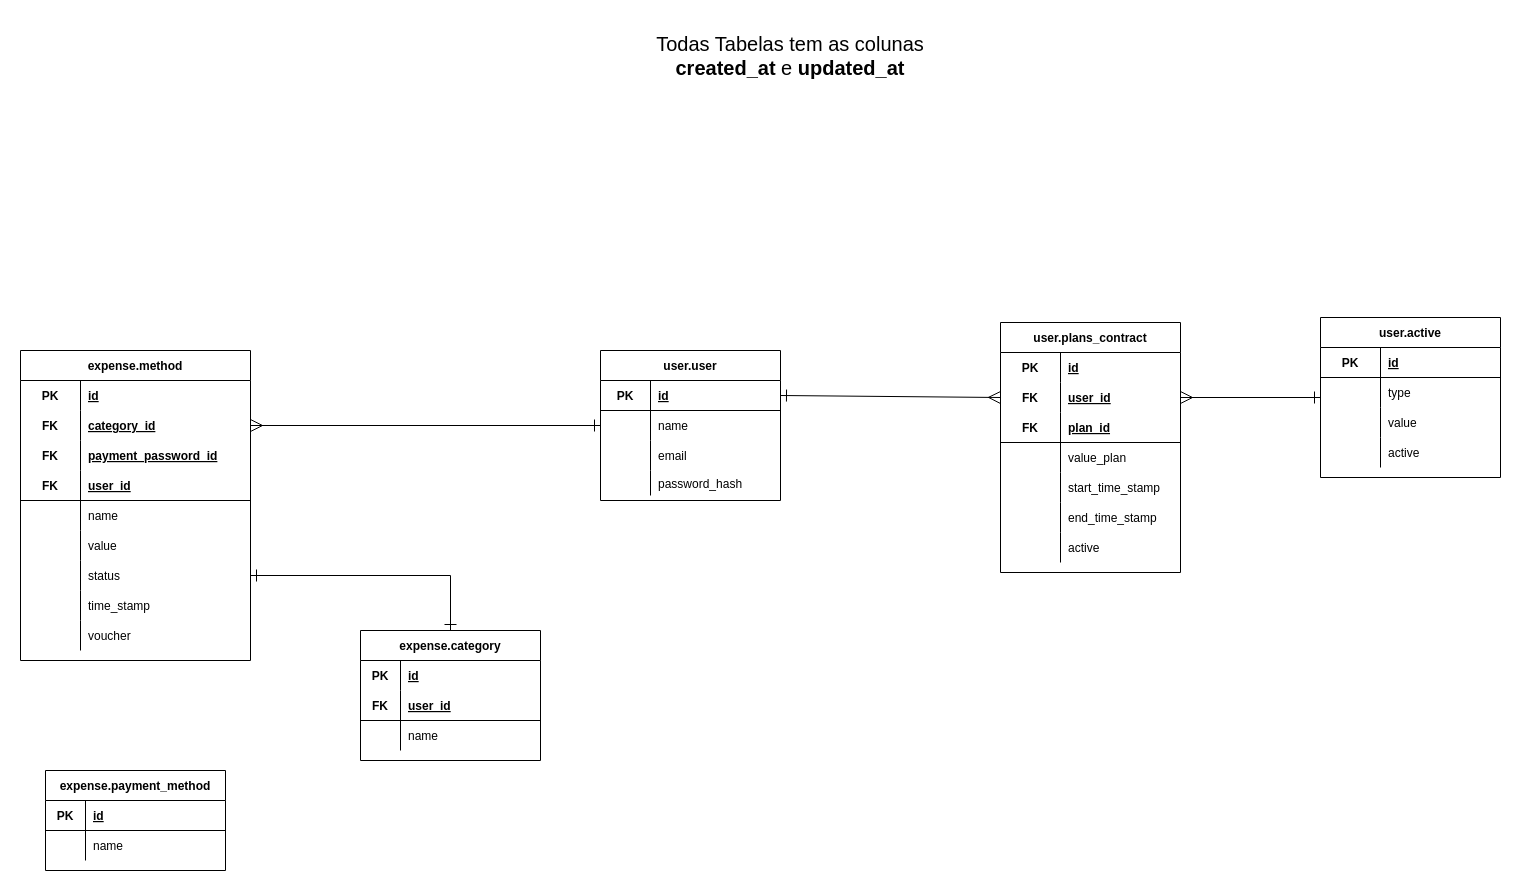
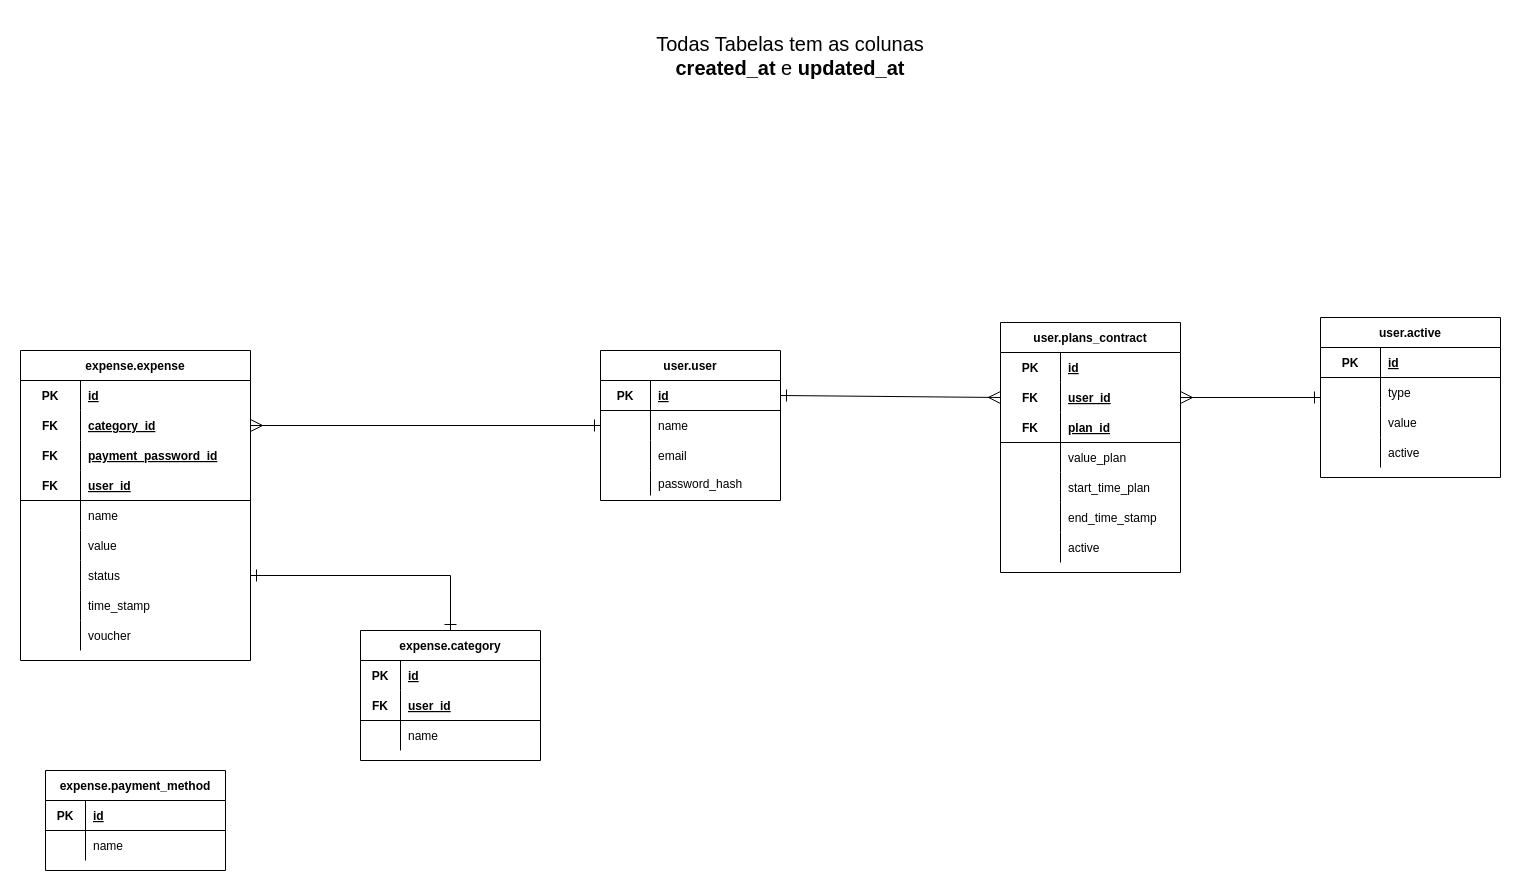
- <mxCell id="31" value="expense.method" style="shape=table;startSize=30;container=1;collapsible=1;childLayout=tableLayout;fixedRows=1;rowLines=0;fontStyle=1;align=center;resizeLast=1;fontSize=12;" parent="1" vertex="1"><mxGeometry x="20" y="350" width="230" height="310" as="geometry" /></mxCell>
+ <mxCell id="31" value="expense.expense" style="shape=table;startSize=30;container=1;collapsible=1;childLayout=tableLayout;fixedRows=1;rowLines=0;fontStyle=1;align=center;resizeLast=1;fontSize=12;" parent="1" vertex="1"><mxGeometry x="20" y="350" width="230" height="310" as="geometry" /></mxCell>
- <mxCell id="91" value="start_time_stamp" style="shape=partialRectangle;connectable=0;fillColor=none;top=0;left=0;bottom=0;right=0;align=left;spacingLeft=6;overflow=hidden;fontSize=12;" parent="89" vertex="1"><mxGeometry x="60" width="120" height="30" as="geometry"><mxRectangle width="120" height="30" as="alternateBounds" /></mxGeometry></mxCell>
+ <mxCell id="91" value="start_time_plan" style="shape=partialRectangle;connectable=0;fillColor=none;top=0;left=0;bottom=0;right=0;align=left;spacingLeft=6;overflow=hidden;fontSize=12;" parent="89" vertex="1"><mxGeometry x="60" width="120" height="30" as="geometry"><mxRectangle width="120" height="30" as="alternateBounds" /></mxGeometry></mxCell>
